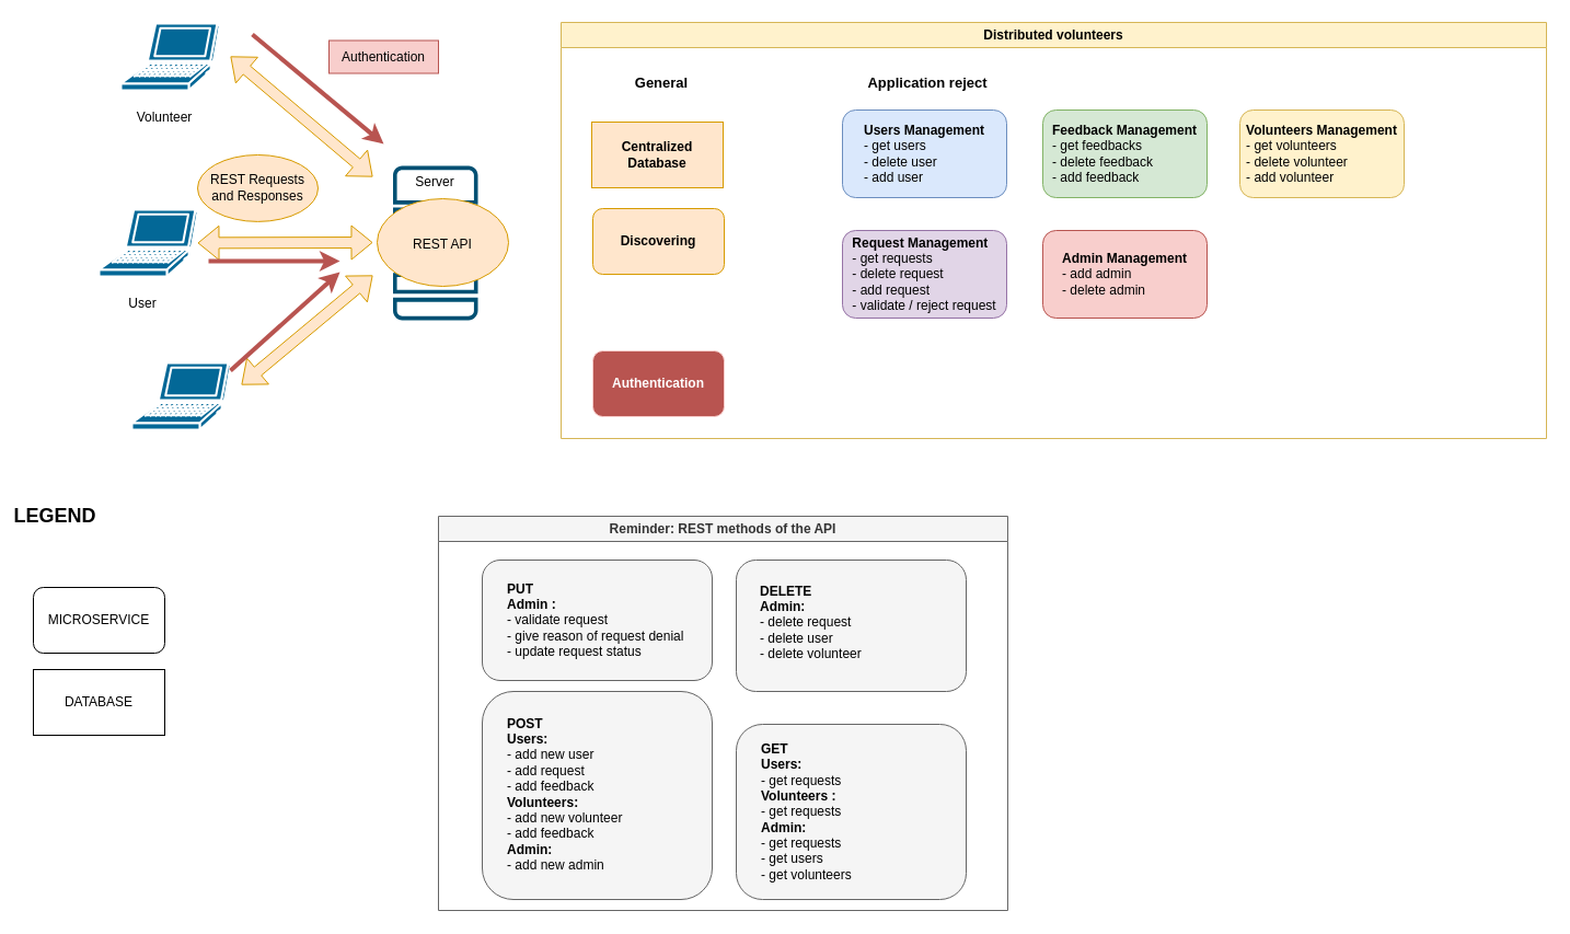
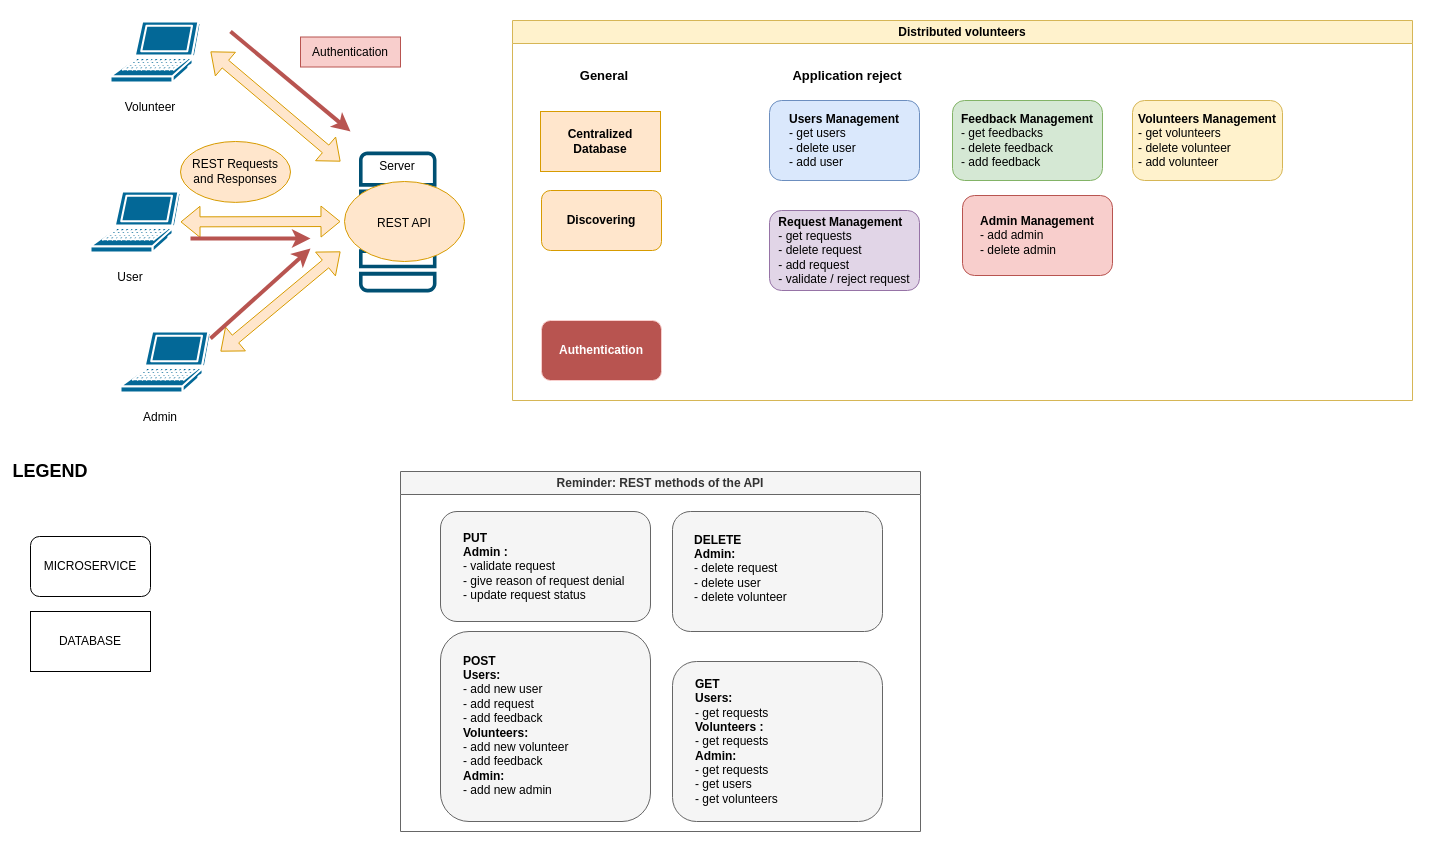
- <mxCell id="39" value="&lt;div style=&quot;text-align: left;&quot;&gt;&lt;span style=&quot;background-color: initial;&quot;&gt;&lt;b&gt;Admin Management&lt;/b&gt;&lt;/span&gt;&lt;/div&gt;&lt;div style=&quot;text-align: left;&quot;&gt;&lt;span style=&quot;background-color: initial;&quot;&gt;- add admin&amp;nbsp;&lt;/span&gt;&lt;/div&gt;&lt;div style=&quot;text-align: left;&quot;&gt;&lt;span style=&quot;background-color: initial;&quot;&gt;- delete admin&amp;nbsp;&lt;/span&gt;&lt;/div&gt;" style="rounded=1;whiteSpace=wrap;html=1;fillColor=#f8cecc;strokeColor=#b85450;" parent="32" vertex="1"><mxGeometry x="440" y="190" width="150" height="80" as="geometry" /></mxCell>
+ <mxCell id="39" value="&lt;div style=&quot;text-align: left;&quot;&gt;&lt;span style=&quot;background-color: initial;&quot;&gt;&lt;b&gt;Admin Management&lt;/b&gt;&lt;/span&gt;&lt;/div&gt;&lt;div style=&quot;text-align: left;&quot;&gt;&lt;span style=&quot;background-color: initial;&quot;&gt;- add admin&amp;nbsp;&lt;/span&gt;&lt;/div&gt;&lt;div style=&quot;text-align: left;&quot;&gt;&lt;span style=&quot;background-color: initial;&quot;&gt;- delete admin&amp;nbsp;&lt;/span&gt;&lt;/div&gt;" style="rounded=1;whiteSpace=wrap;html=1;fillColor=#f8cecc;strokeColor=#b85450;" parent="32" vertex="1"><mxGeometry x="450" y="175" width="150" height="80" as="geometry" /></mxCell>
+ <mxCell id="10" value="Admin" style="text;html=1;strokeColor=none;fillColor=none;align=center;verticalAlign=middle;whiteSpace=wrap;rounded=0;" parent="1" vertex="1"><mxGeometry x="130" y="401.91" width="60" height="30" as="geometry" /></mxCell>
